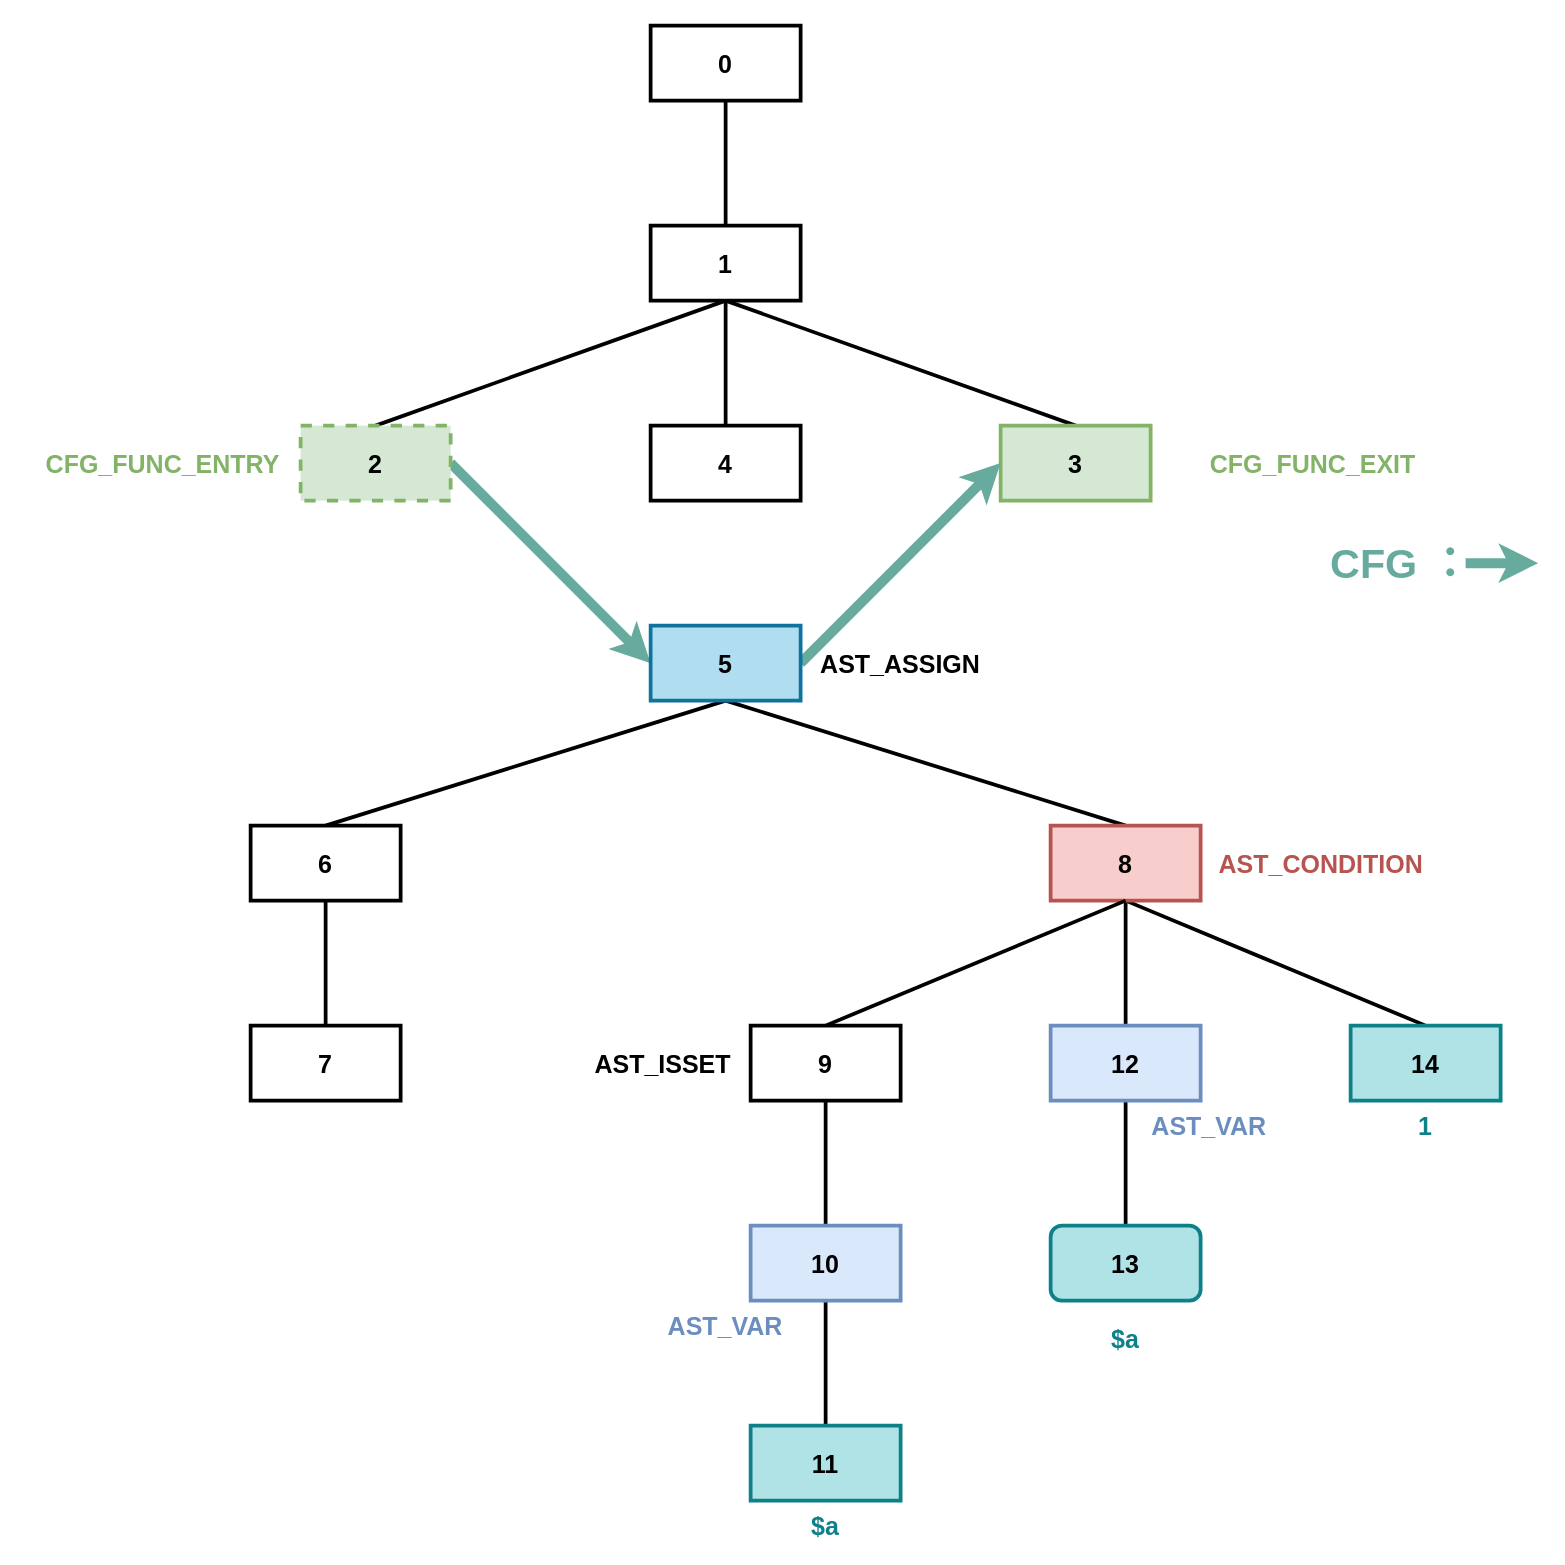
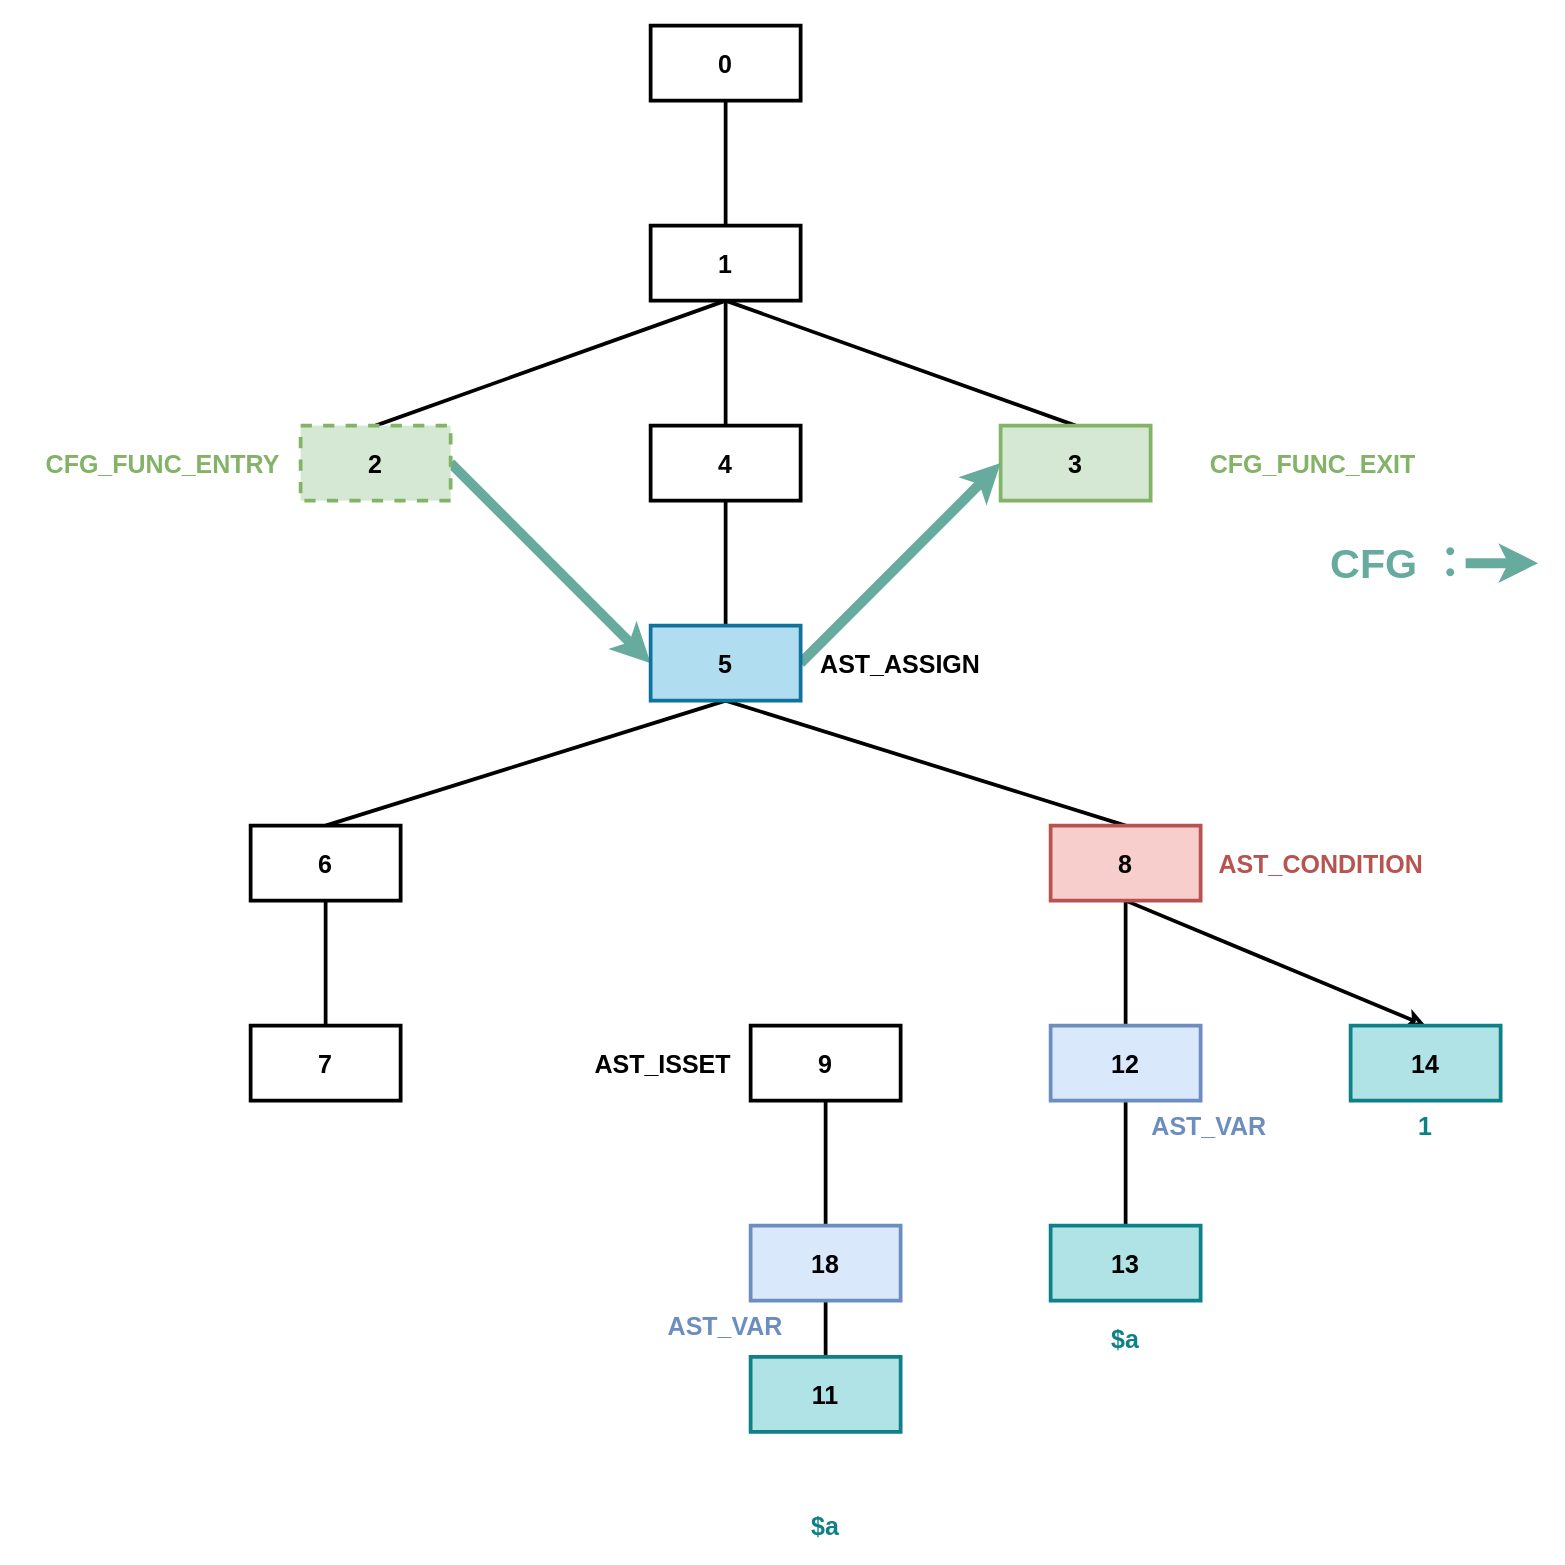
+ <mxCell id="11" style="edgeStyle=none;rounded=0;orthogonalLoop=1;jettySize=auto;html=1;endArrow=none;endFill=0;strokeWidth=3;" parent="1" source="12" target="16" edge="1"><mxGeometry relative="1" as="geometry" /></mxCell>
- <mxCell id="23" style="edgeStyle=none;rounded=0;orthogonalLoop=1;jettySize=auto;html=1;entryX=0.5;entryY=1;entryDx=0;entryDy=0;endArrow=none;endFill=0;exitX=0.5;exitY=0;exitDx=0;exitDy=0;strokeWidth=3;" parent="1" source="25" target="21" edge="1"><mxGeometry relative="1" as="geometry" /></mxCell>
- <mxCell id="20" style="edgeStyle=none;rounded=0;orthogonalLoop=1;jettySize=auto;html=1;entryX=0.5;entryY=0;entryDx=0;entryDy=0;endArrow=none;endFill=0;strokeWidth=3;exitX=0.5;exitY=1;exitDx=0;exitDy=0;" parent="1" source="21" target="28" edge="1"><mxGeometry relative="1" as="geometry" /></mxCell>
+ <mxCell id="20" style="edgeStyle=none;rounded=0;orthogonalLoop=1;jettySize=auto;html=1;entryX=0.5;entryY=0;entryDx=0;entryDy=0;endArrow=classic;endFill=0;strokeWidth=3;exitX=0.5;exitY=1;exitDx=0;exitDy=0;" parent="1" source="21" target="28" edge="1"><mxGeometry relative="1" as="geometry" /></mxCell>
- <mxCell id="30" value="&lt;font style=&quot;font-size: 20px&quot;&gt;&lt;b&gt;10&lt;/b&gt;&lt;/font&gt;" style="rounded=0;whiteSpace=wrap;html=1;strokeWidth=3;fillColor=#dae8fc;strokeColor=#6c8ebf;" parent="1" vertex="1"><mxGeometry x="600" y="980" width="120" height="60" as="geometry" /></mxCell>
+ <mxCell id="30" value="&lt;font style=&quot;font-size: 20px&quot;&gt;&lt;b&gt;18&lt;/b&gt;&lt;/font&gt;" style="rounded=0;whiteSpace=wrap;html=1;strokeWidth=3;fillColor=#dae8fc;strokeColor=#6c8ebf;" parent="1" vertex="1"><mxGeometry x="600" y="980" width="120" height="60" as="geometry" /></mxCell>
- <mxCell id="32" value="&lt;font style=&quot;font-size: 20px&quot;&gt;&lt;b&gt;13&lt;/b&gt;&lt;/font&gt;" style="whiteSpace=wrap;html=1;strokeWidth=3;fillColor=#b0e3e6;strokeColor=#0e8088;rounded=1;" parent="1" vertex="1"><mxGeometry x="840" y="980" width="120" height="60" as="geometry" /></mxCell>
+ <mxCell id="32" value="&lt;font style=&quot;font-size: 20px&quot;&gt;&lt;b&gt;13&lt;/b&gt;&lt;/font&gt;" style="rounded=0;whiteSpace=wrap;html=1;strokeWidth=3;fillColor=#b0e3e6;strokeColor=#0e8088;" parent="1" vertex="1"><mxGeometry x="840" y="980" width="120" height="60" as="geometry" /></mxCell>
- <mxCell id="31" value="&lt;font style=&quot;font-size: 20px&quot;&gt;&lt;b&gt;11&lt;/b&gt;&lt;/font&gt;" style="rounded=0;whiteSpace=wrap;html=1;strokeWidth=3;fillColor=#b0e3e6;strokeColor=#0e8088;" parent="1" vertex="1"><mxGeometry x="600" y="1140" width="120" height="60" as="geometry" /></mxCell>
+ <mxCell id="31" value="&lt;font style=&quot;font-size: 20px&quot;&gt;&lt;b&gt;11&lt;/b&gt;&lt;/font&gt;" style="rounded=0;whiteSpace=wrap;html=1;strokeWidth=3;fillColor=#b0e3e6;strokeColor=#0e8088;" parent="1" vertex="1"><mxGeometry x="600" y="1085" width="120" height="60" as="geometry" /></mxCell>
